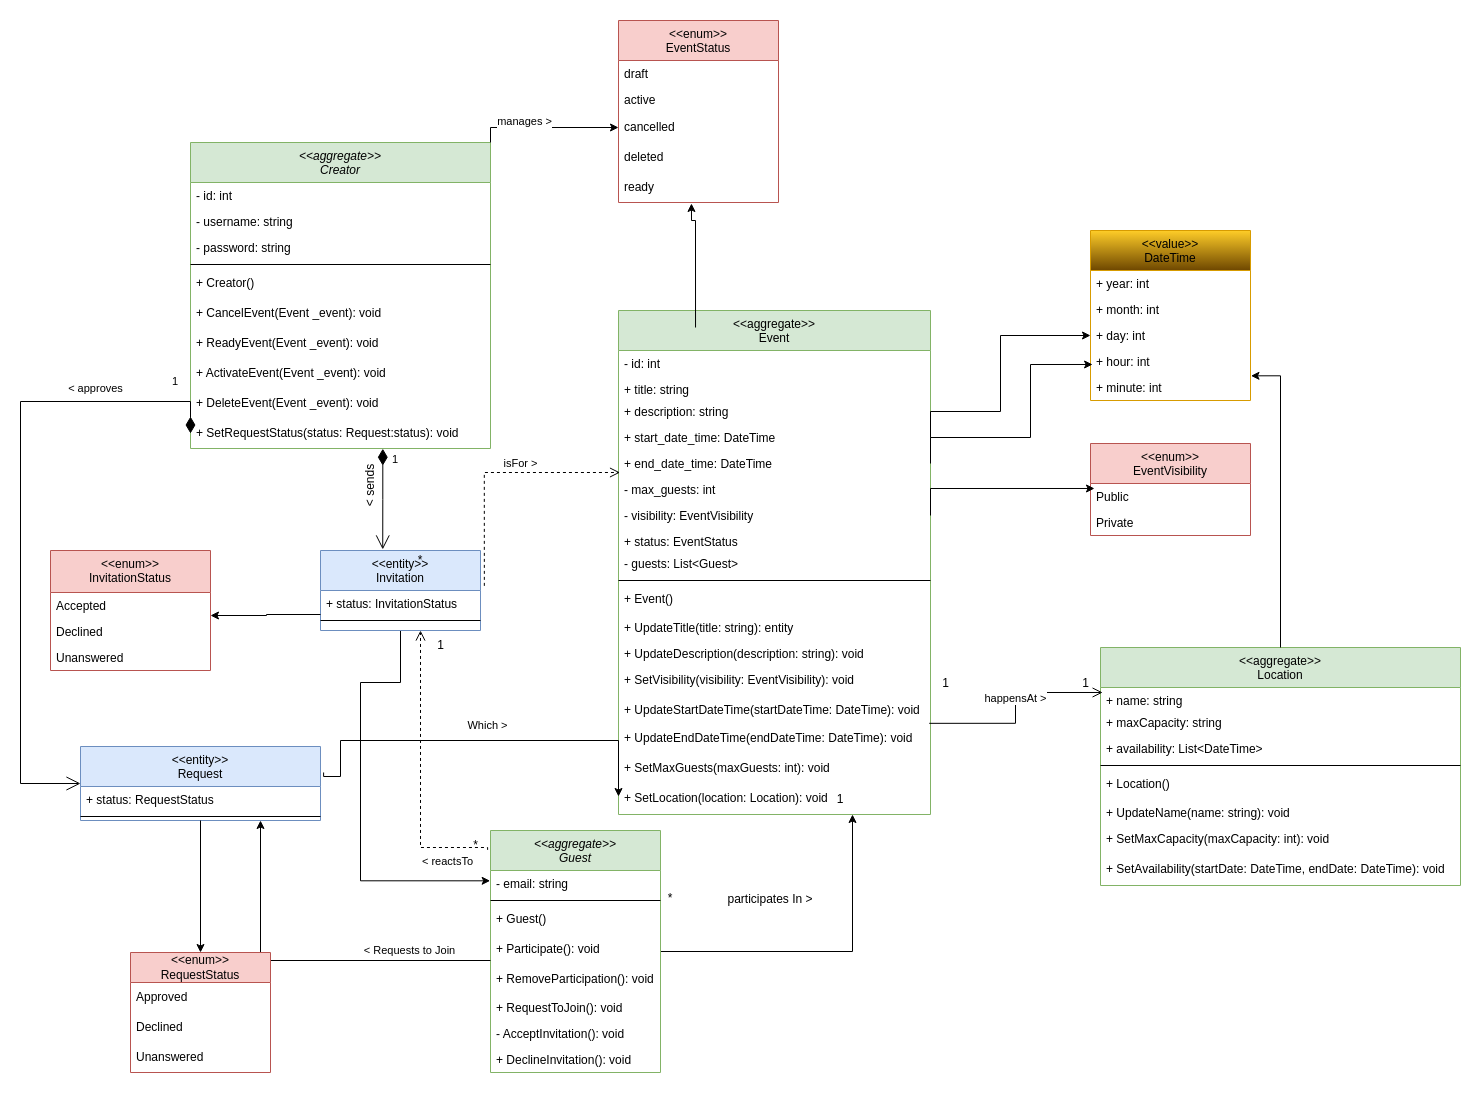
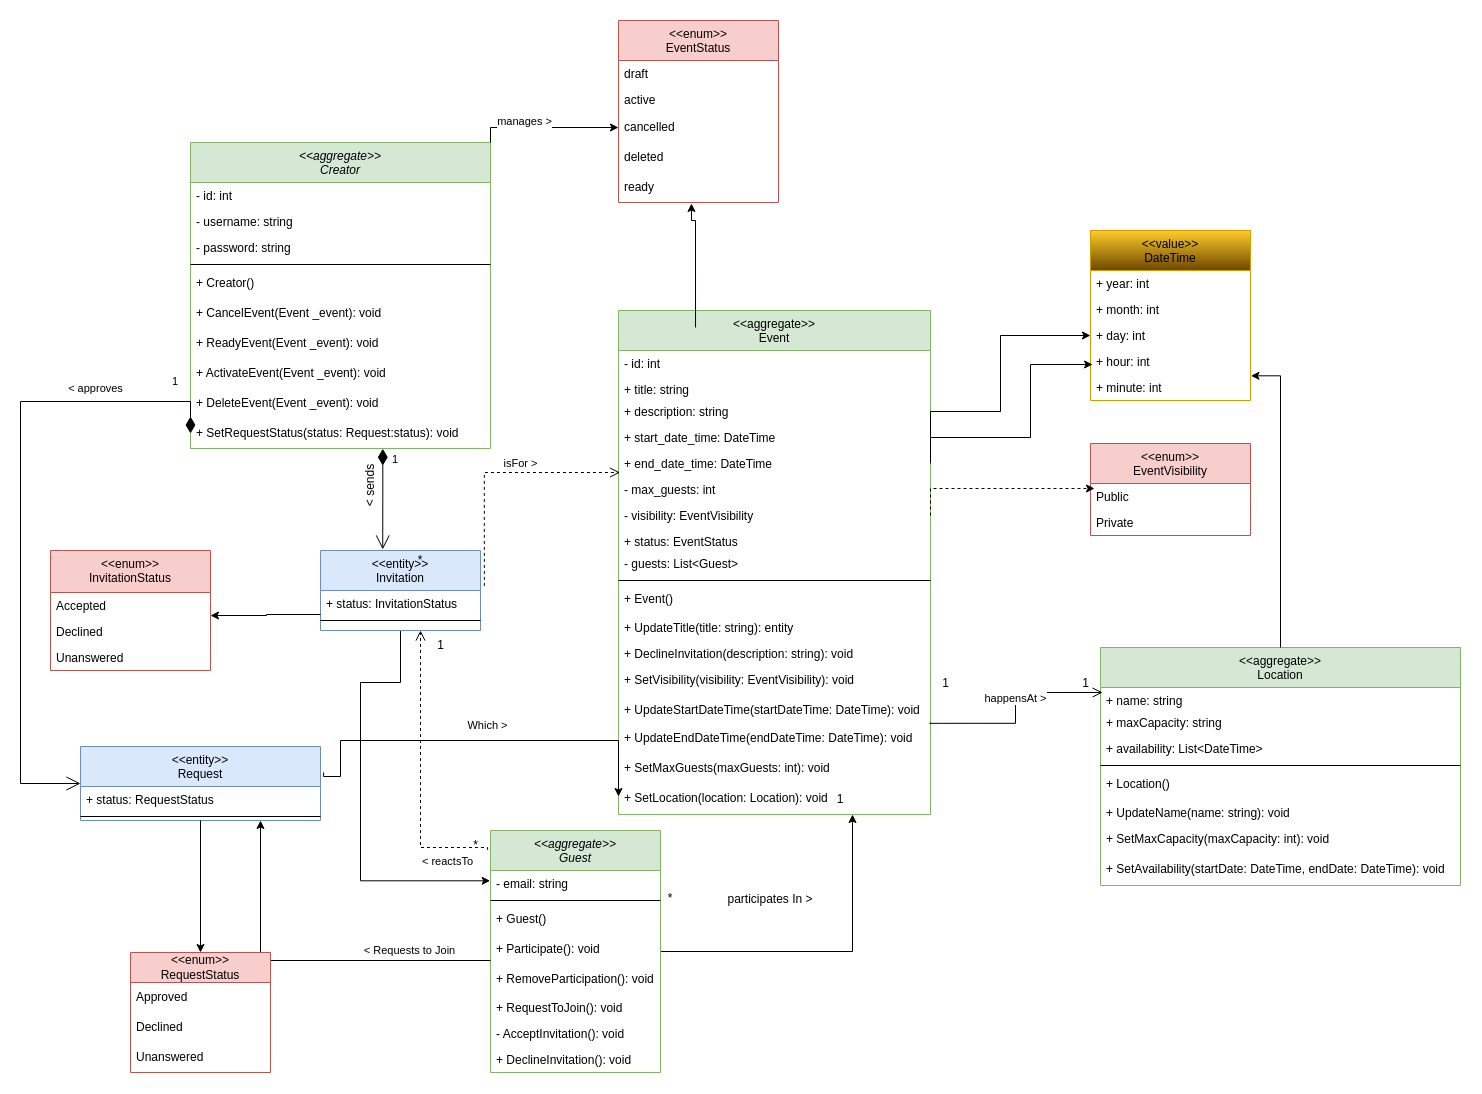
- <mxCell id="51" style="edgeStyle=orthogonalEdgeStyle;rounded=0;orthogonalLoop=1;jettySize=auto;html=1;exitX=1;exitY=0.5;exitDx=0;exitDy=0;entryX=0.025;entryY=0.192;entryDx=0;entryDy=0;entryPerimeter=0;" parent="1" source="34" target="49" edge="1"><mxGeometry relative="1" as="geometry"><Array as="points"><mxPoint x="930" y="488" /></Array></mxGeometry></mxCell>
+ <mxCell id="51" style="edgeStyle=orthogonalEdgeStyle;rounded=0;orthogonalLoop=1;jettySize=auto;html=1;exitX=1;exitY=0.5;exitDx=0;exitDy=0;entryX=0.025;entryY=0.192;entryDx=0;entryDy=0;entryPerimeter=0;dashed=1;" parent="1" source="34" target="49" edge="1"><mxGeometry relative="1" as="geometry"><Array as="points"><mxPoint x="930" y="488" /></Array></mxGeometry></mxCell>
- <mxCell id="40" value="+ UpdateDescription(description: string): void&#10;" style="text;align=left;verticalAlign=top;spacingLeft=4;spacingRight=4;overflow=hidden;rotatable=0;points=[[0,0.5],[1,0.5]];portConstraint=eastwest;" parent="27" vertex="1"><mxGeometry y="330" width="312" height="26" as="geometry" /></mxCell>
+ <mxCell id="40" value="+ DeclineInvitation(description: string): void&#10;" style="text;align=left;verticalAlign=top;spacingLeft=4;spacingRight=4;overflow=hidden;rotatable=0;points=[[0,0.5],[1,0.5]];portConstraint=eastwest;" parent="27" vertex="1"><mxGeometry y="330" width="312" height="26" as="geometry" /></mxCell>
